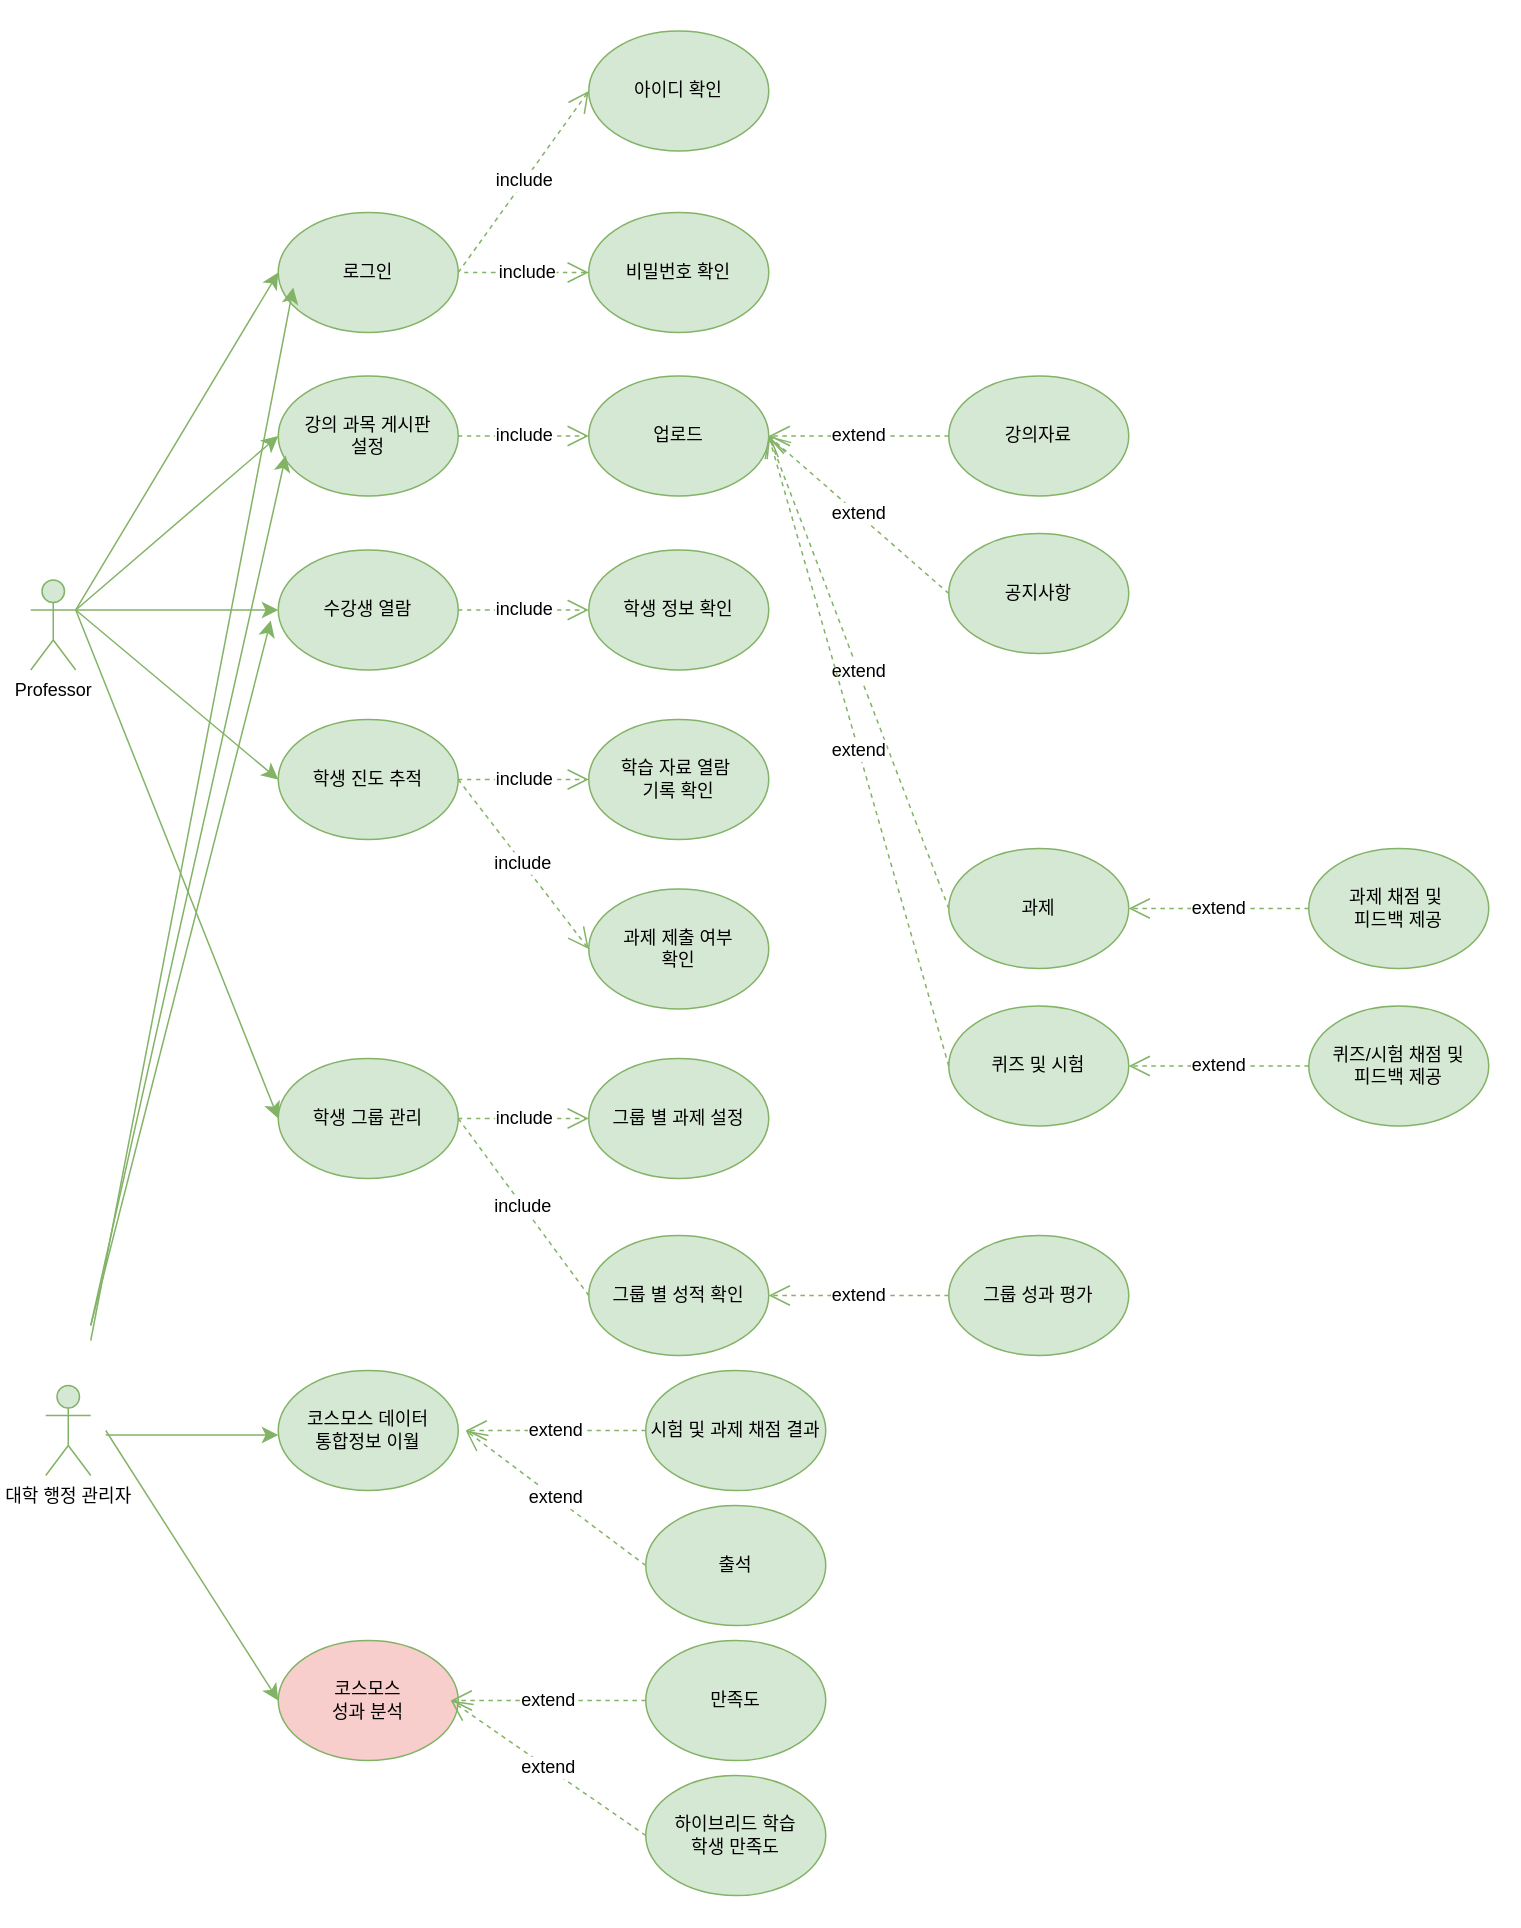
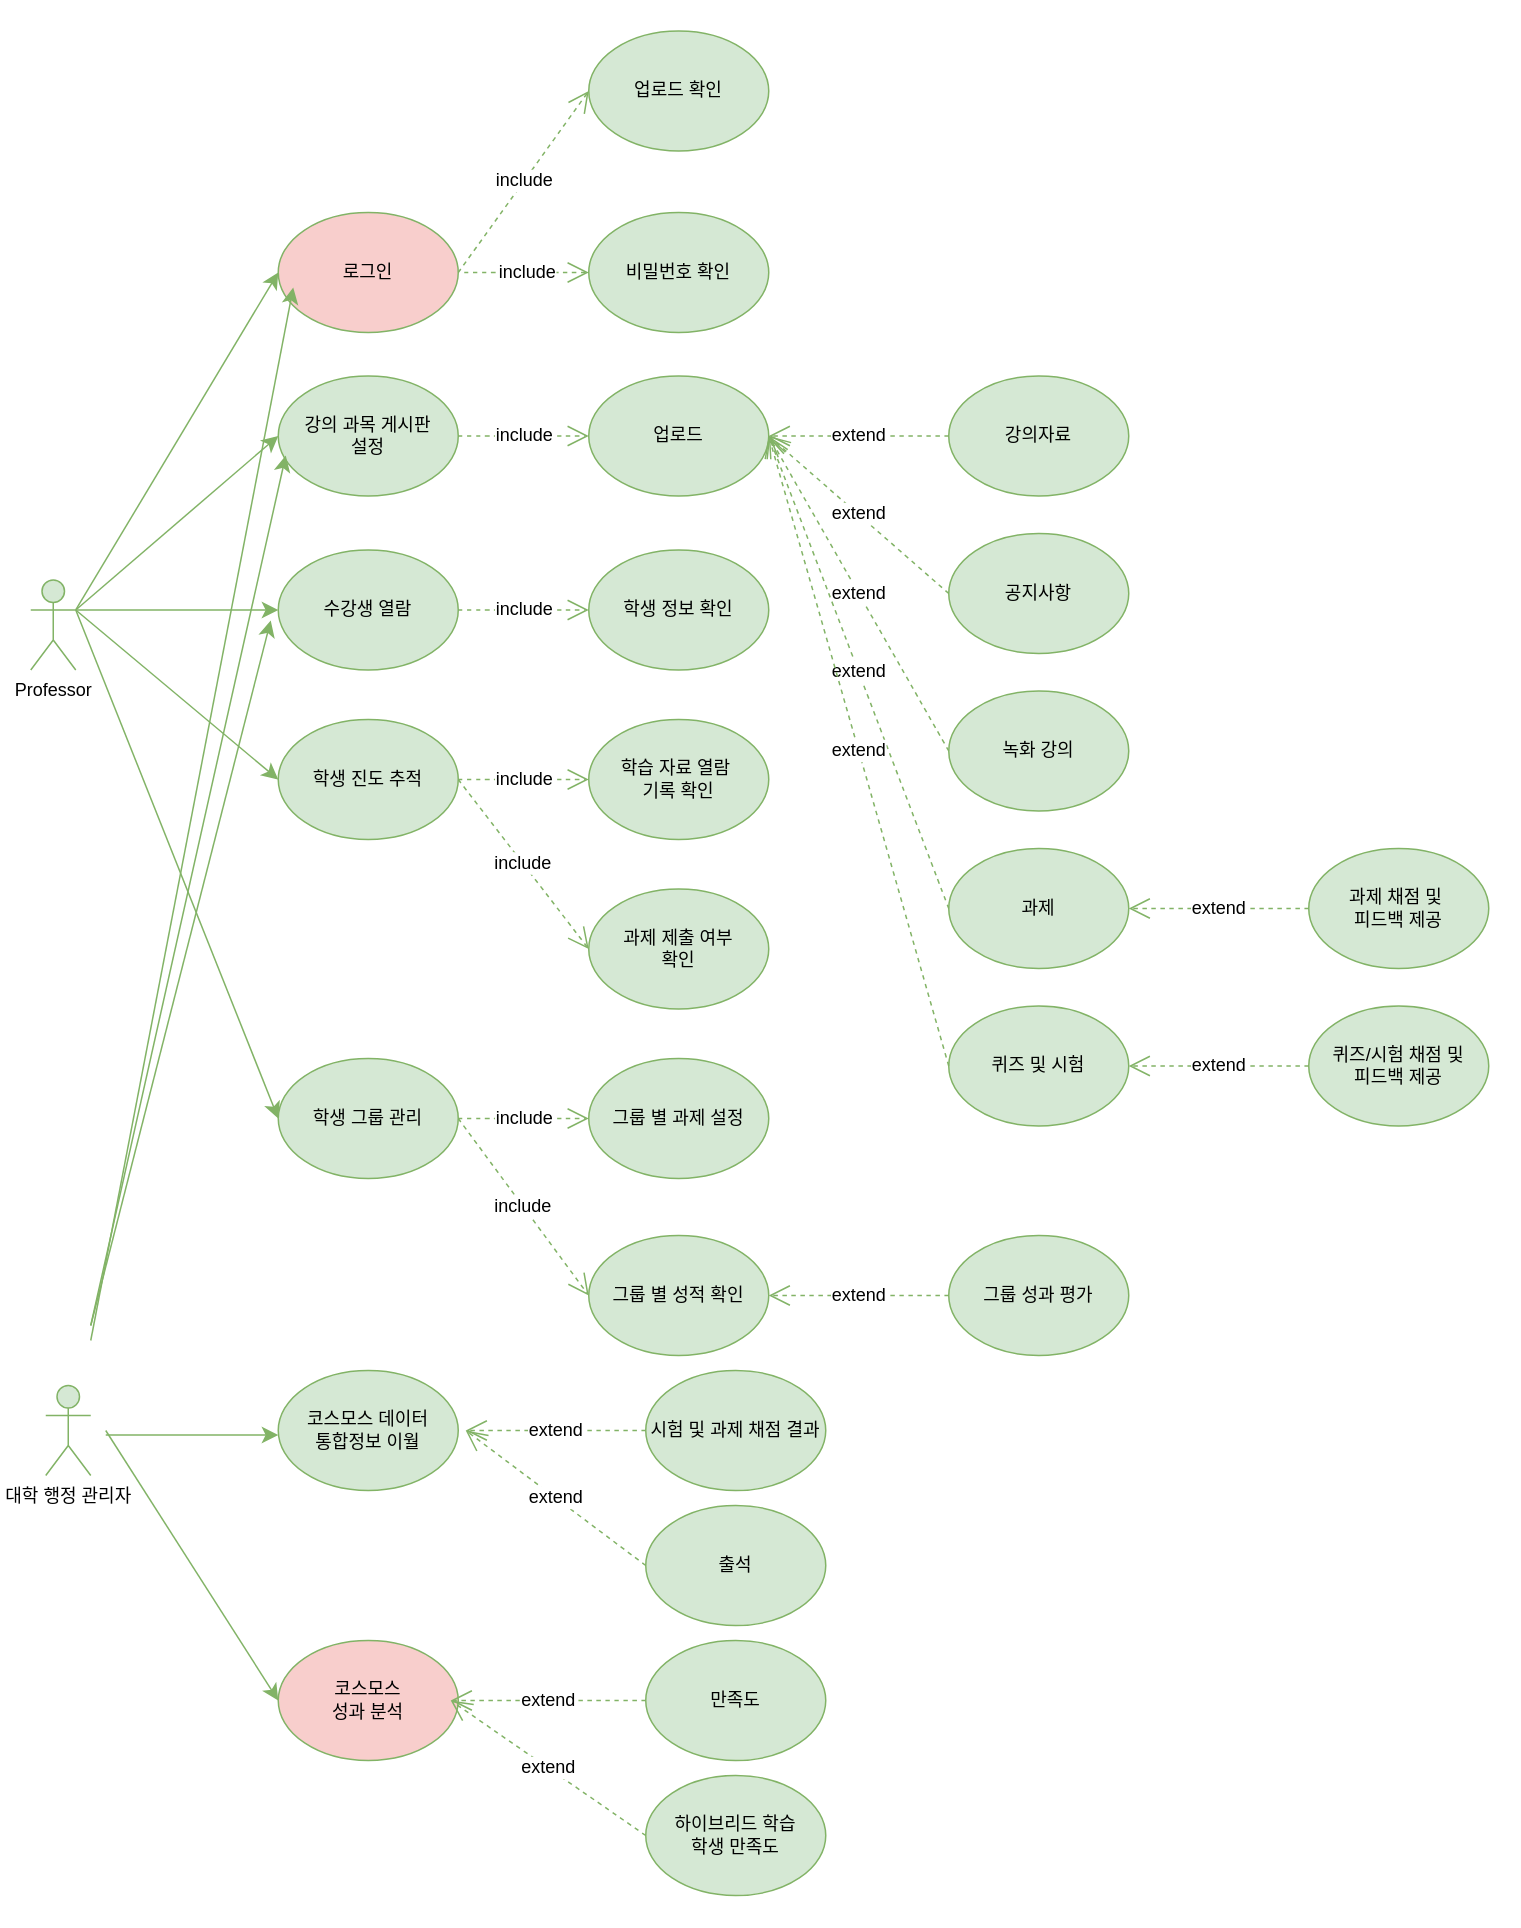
- <mxCell id="14" value="아이디 확인" style="ellipse;whiteSpace=wrap;html=1;fillColor=#d5e8d4;strokeColor=#82b366;" parent="1" vertex="1"><mxGeometry x="392" y="20" width="120" height="80" as="geometry" /></mxCell>
+ <mxCell id="14" value="업로드 확인" style="ellipse;whiteSpace=wrap;html=1;fillColor=#d5e8d4;strokeColor=#82b366;" parent="1" vertex="1"><mxGeometry x="392" y="20" width="120" height="80" as="geometry" /></mxCell>
- <mxCell id="7" value="로그인" style="ellipse;whiteSpace=wrap;html=1;fillColor=#d5e8d4;strokeColor=#82b366;" parent="1" vertex="1"><mxGeometry x="185" y="141" width="120" height="80" as="geometry" /></mxCell>
+ <mxCell id="7" value="로그인" style="ellipse;whiteSpace=wrap;html=1;fillColor=#f8cecc;strokeColor=#82b366;" parent="1" vertex="1"><mxGeometry x="185" y="141" width="120" height="80" as="geometry" /></mxCell>
+ <mxCell id="36" value="extend" style="endArrow=open;endSize=12;dashed=1;html=1;rounded=0;fontSize=12;curved=1;entryX=1;entryY=0.5;entryDx=0;entryDy=0;exitX=0;exitY=0.5;exitDx=0;exitDy=0;fillColor=#d5e8d4;strokeColor=#82b366;" parent="1" source="33" target="17" edge="1"><mxGeometry width="160" relative="1" as="geometry"><mxPoint x="642" y="405" as="sourcePoint" /><mxPoint x="522" y="300" as="targetPoint" /></mxGeometry></mxCell>
+ <mxCell id="33" value="녹화 강의" style="ellipse;whiteSpace=wrap;html=1;fillColor=#d5e8d4;strokeColor=#82b366;" parent="1" vertex="1"><mxGeometry x="632" y="460" width="120" height="80" as="geometry" /></mxCell>
- <mxCell id="28" value="include" style="endArrow=none;endSize=12;dashed=1;html=1;rounded=0;fontSize=12;curved=1;entryX=0;entryY=0.5;entryDx=0;entryDy=0;exitX=1;exitY=0.5;exitDx=0;exitDy=0;fillColor=#d5e8d4;strokeColor=#82b366;" parent="1" source="9" target="22" edge="1"><mxGeometry width="160" relative="1" as="geometry"><mxPoint x="315" y="755" as="sourcePoint" /><mxPoint x="402" y="755" as="targetPoint" /></mxGeometry></mxCell>
+ <mxCell id="28" value="include" style="endArrow=open;endSize=12;dashed=1;html=1;rounded=0;fontSize=12;curved=1;entryX=0;entryY=0.5;entryDx=0;entryDy=0;exitX=1;exitY=0.5;exitDx=0;exitDy=0;fillColor=#d5e8d4;strokeColor=#82b366;" parent="1" source="9" target="22" edge="1"><mxGeometry width="160" relative="1" as="geometry"><mxPoint x="315" y="755" as="sourcePoint" /><mxPoint x="402" y="755" as="targetPoint" /></mxGeometry></mxCell>
